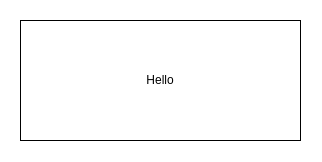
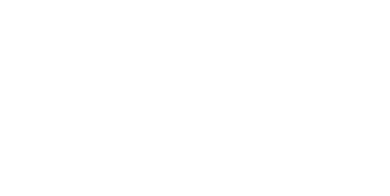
- <mxCell id="2" value="Hello" style="rounded=0;whiteSpace=wrap;html=1;" parent="1" vertex="1"><mxGeometry x="20" y="20" width="280" height="120" as="geometry" /></mxCell>
